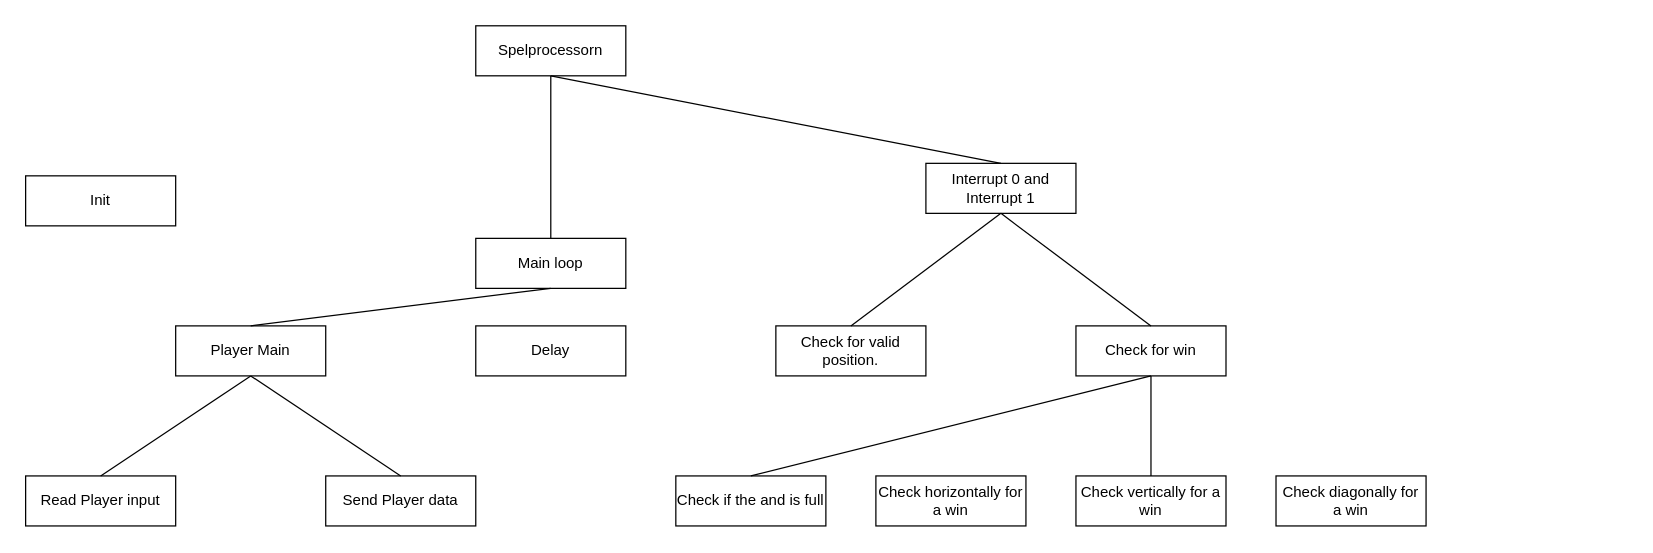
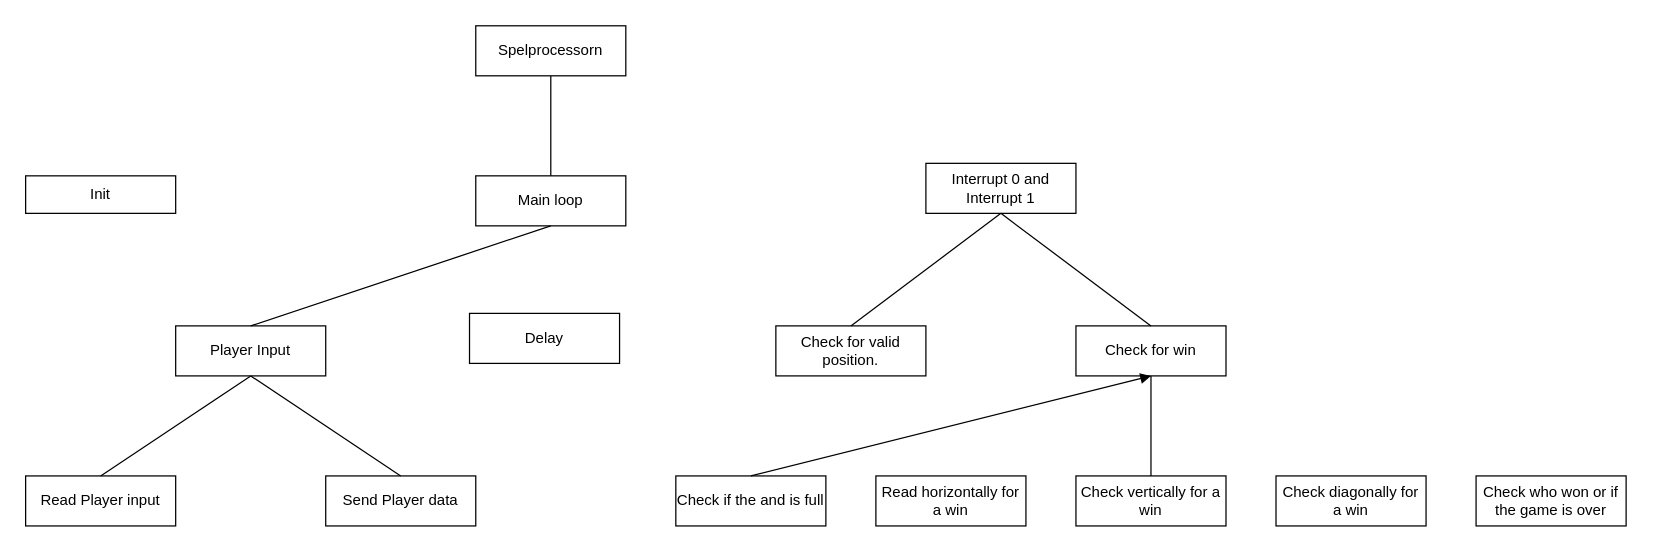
- <mxCell id="25" value="" style="endArrow=none;html=1;exitX=0.5;exitY=0;exitDx=0;exitDy=0;entryX=0.5;entryY=1;entryDx=0;entryDy=0;" edge="1" parent="1" source="12" target="24"><mxGeometry width="50" height="50" relative="1" as="geometry"><mxPoint x="960" y="160" as="sourcePoint" /><mxPoint x="430" y="80" as="targetPoint" /></mxGeometry></mxCell>
- <mxCell id="2" value="Init" style="rounded=0;whiteSpace=wrap;html=1;" vertex="1" parent="1"><mxGeometry y="140" width="120" height="40" as="geometry" x="20" /></mxCell>
+ <mxCell id="2" value="Init" style="rounded=0;whiteSpace=wrap;html=1;" vertex="1" parent="1"><mxGeometry x="20" y="140" width="120" height="30" as="geometry" /></mxCell>
- <mxCell id="3" value="Main loop" style="rounded=0;whiteSpace=wrap;html=1;" vertex="1" parent="1"><mxGeometry x="380" y="190" width="120" height="40" as="geometry" /></mxCell>
+ <mxCell id="3" value="Main loop" style="rounded=0;whiteSpace=wrap;html=1;" vertex="1" parent="1"><mxGeometry x="380" y="140" width="120" height="40" as="geometry" /></mxCell>
- <mxCell id="5" value="Player Main" style="rounded=0;whiteSpace=wrap;html=1;" vertex="1" parent="1"><mxGeometry x="140" y="260" width="120" height="40" as="geometry" /></mxCell>
+ <mxCell id="5" value="Player Input" style="rounded=0;whiteSpace=wrap;html=1;" vertex="1" parent="1"><mxGeometry x="140" y="260" width="120" height="40" as="geometry" /></mxCell>
- <mxCell id="7" value="Delay" style="rounded=0;whiteSpace=wrap;html=1;" vertex="1" parent="1"><mxGeometry x="380" y="260" width="120" height="40" as="geometry" /></mxCell>
+ <mxCell id="7" value="Delay" style="rounded=0;whiteSpace=wrap;html=1;" vertex="1" parent="1"><mxGeometry x="375" y="250" width="120" height="40" as="geometry" /></mxCell>
- <mxCell id="22" value="" style="endArrow=none;html=1;exitX=0.5;exitY=0;exitDx=0;exitDy=0;entryX=0.5;entryY=1;entryDx=0;entryDy=0;" edge="1" parent="1" source="14" target="13"><mxGeometry width="50" height="50" relative="1" as="geometry"><mxPoint x="1070" y="420" as="sourcePoint" /><mxPoint x="1120" y="370" as="targetPoint" /></mxGeometry></mxCell>
+ <mxCell id="22" value="" style="endArrow=block;html=1;exitX=0.5;exitY=0;exitDx=0;exitDy=0;entryX=0.5;entryY=1;entryDx=0;entryDy=0;" edge="1" parent="1" source="14" target="13"><mxGeometry width="50" height="50" relative="1" as="geometry"><mxPoint x="1070" y="420" as="sourcePoint" /><mxPoint x="1120" y="370" as="targetPoint" /></mxGeometry></mxCell>
- <mxCell id="21" value="Check horizontally for a win" style="rounded=0;whiteSpace=wrap;html=1;" vertex="1" parent="1"><mxGeometry x="700" y="380" width="120" height="40" as="geometry" /></mxCell>
+ <mxCell id="21" value="Read horizontally for a win" style="rounded=0;whiteSpace=wrap;html=1;" vertex="1" parent="1"><mxGeometry x="700" y="380" width="120" height="40" as="geometry" /></mxCell>
+ <mxCell id="18" value="Check who won or if the game is over" style="rounded=0;whiteSpace=wrap;html=1;" vertex="1" parent="1"><mxGeometry x="1180" y="380" width="120" height="40" as="geometry" /></mxCell>
